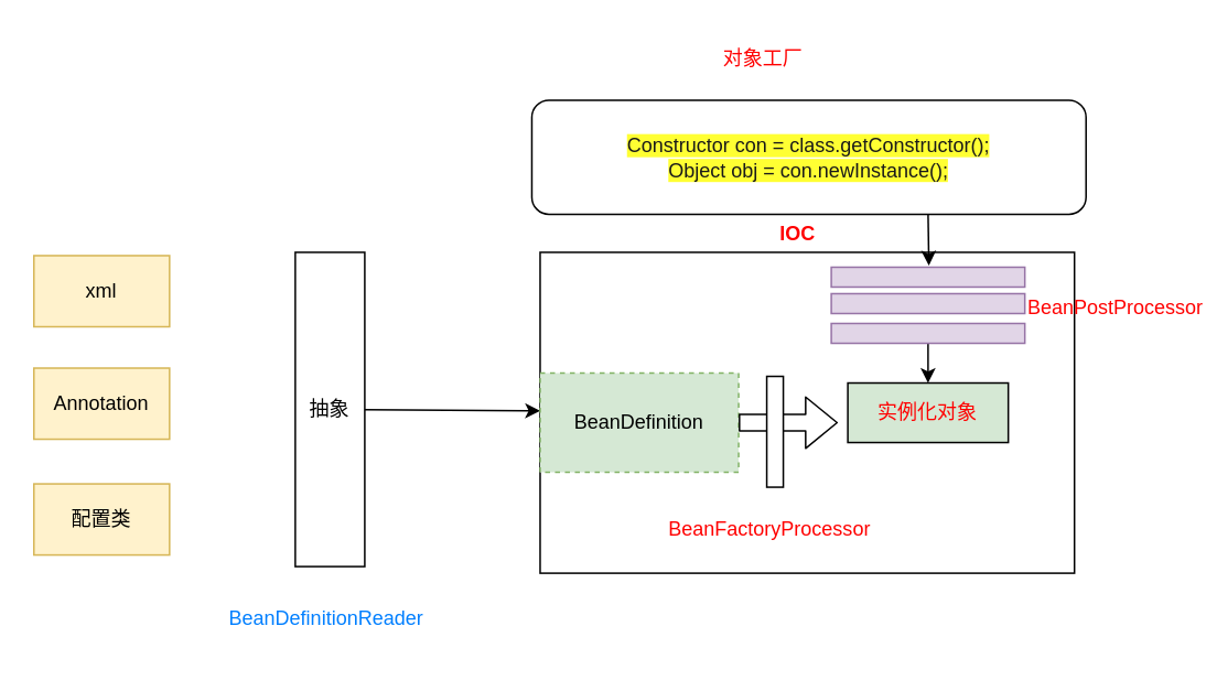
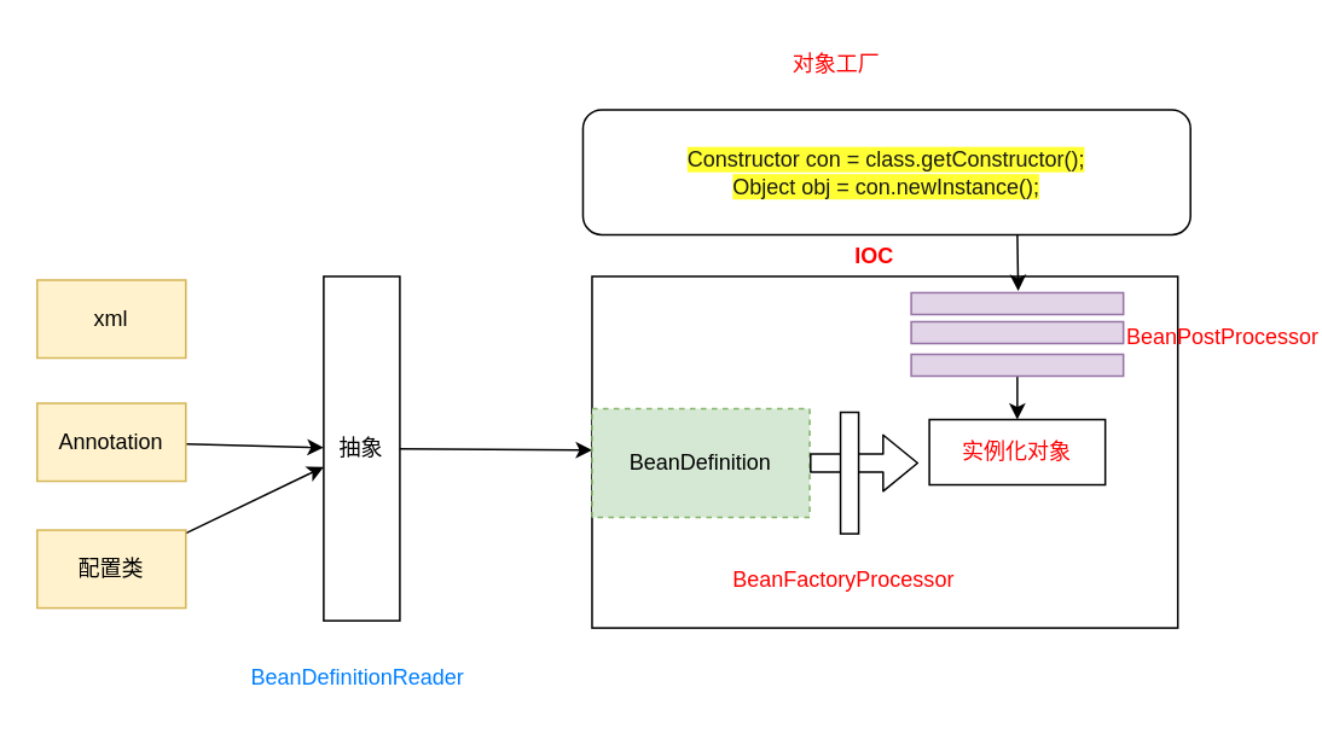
+ <mxCell id="6" value="" style="edgeStyle=none;html=1;fontColor=#FF0000;" edge="1" parent="1" source="7" target="3"><mxGeometry relative="1" as="geometry" /></mxCell>
- <mxCell id="15" value="实例化对象" style="rounded=0;whiteSpace=wrap;html=1;fontColor=#FF0000;fillColor=#d5e8d4;" vertex="1" parent="1"><mxGeometry x="512" y="231" width="97" height="36" as="geometry" /></mxCell>
+ <mxCell id="15" value="实例化对象" style="rounded=0;whiteSpace=wrap;html=1;fontColor=#FF0000;" vertex="1" parent="1"><mxGeometry x="512" y="231" width="97" height="36" as="geometry" /></mxCell>
+ <mxCell id="8" value="" style="edgeStyle=none;html=1;fontColor=#FF0000;" edge="1" parent="1" source="9" target="3"><mxGeometry relative="1" as="geometry" /></mxCell>
